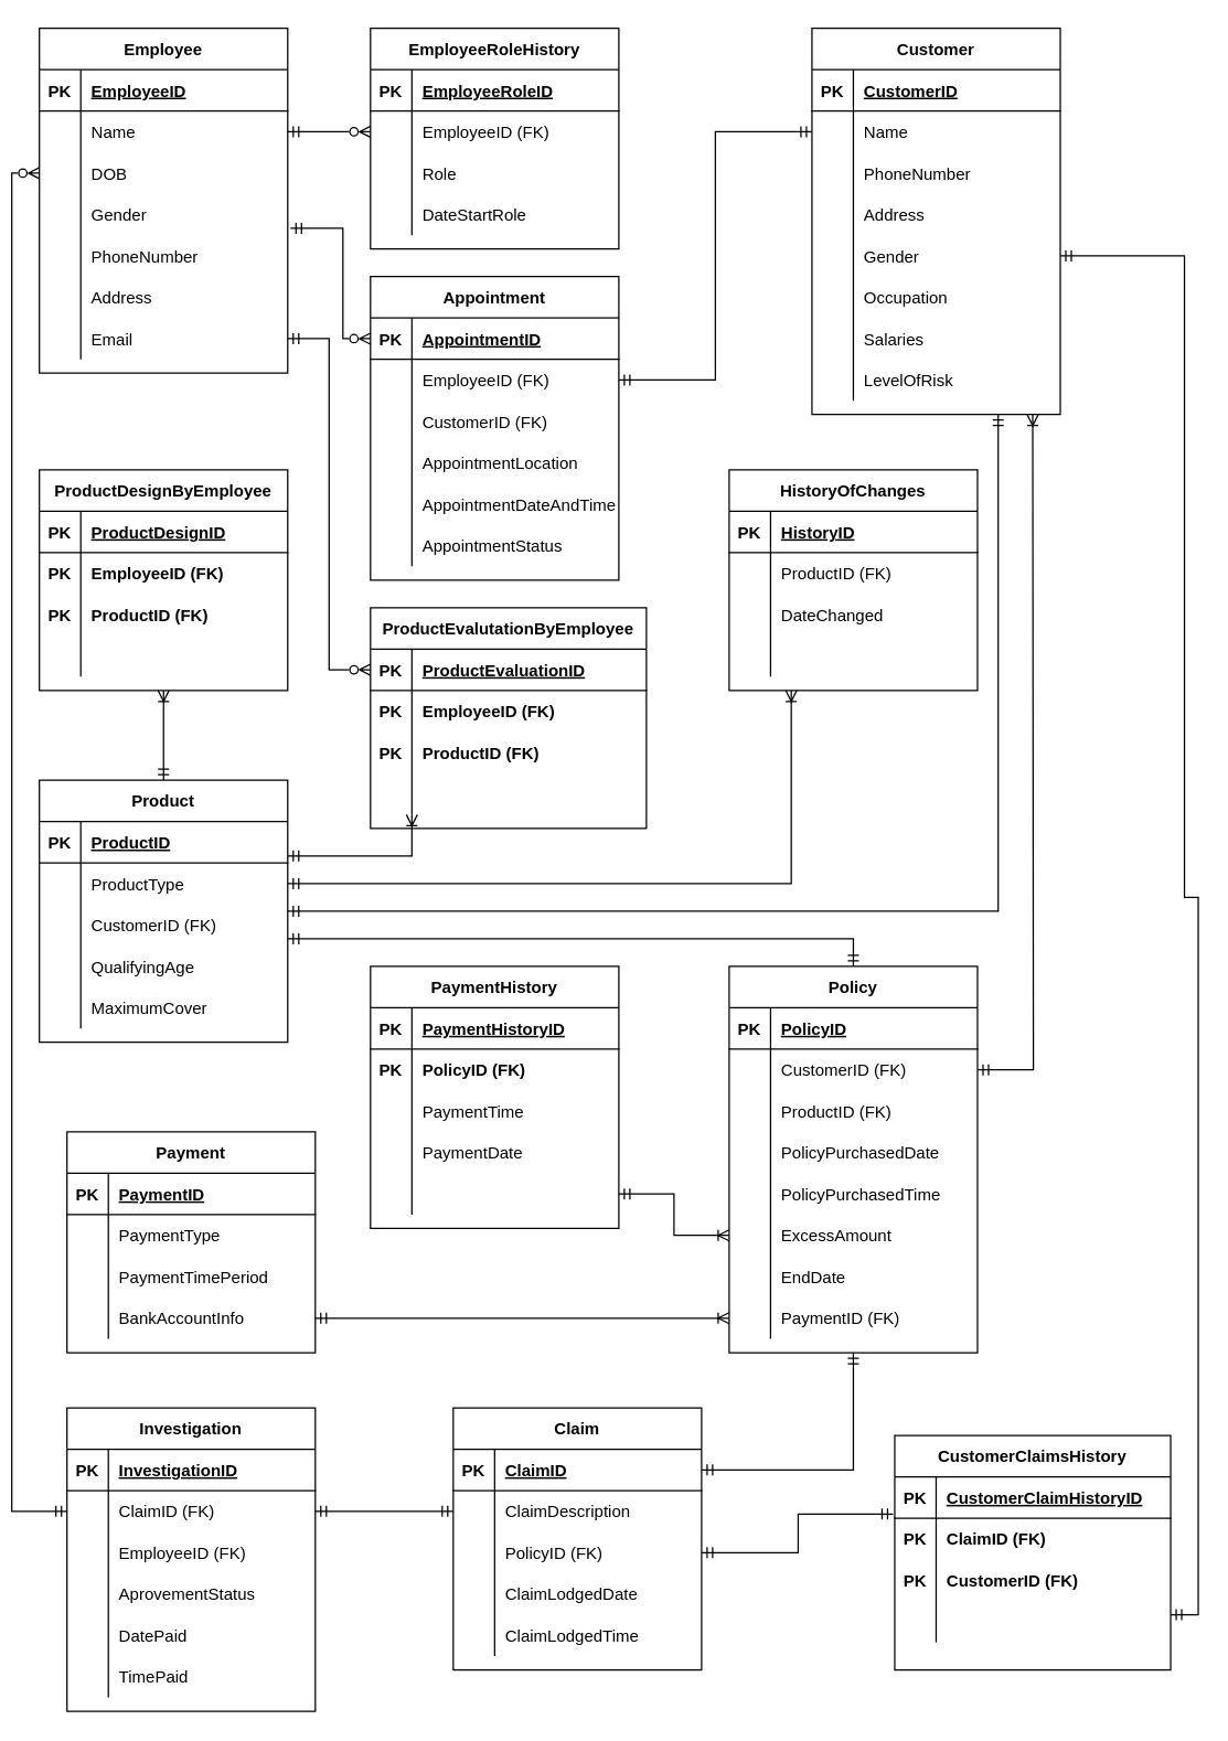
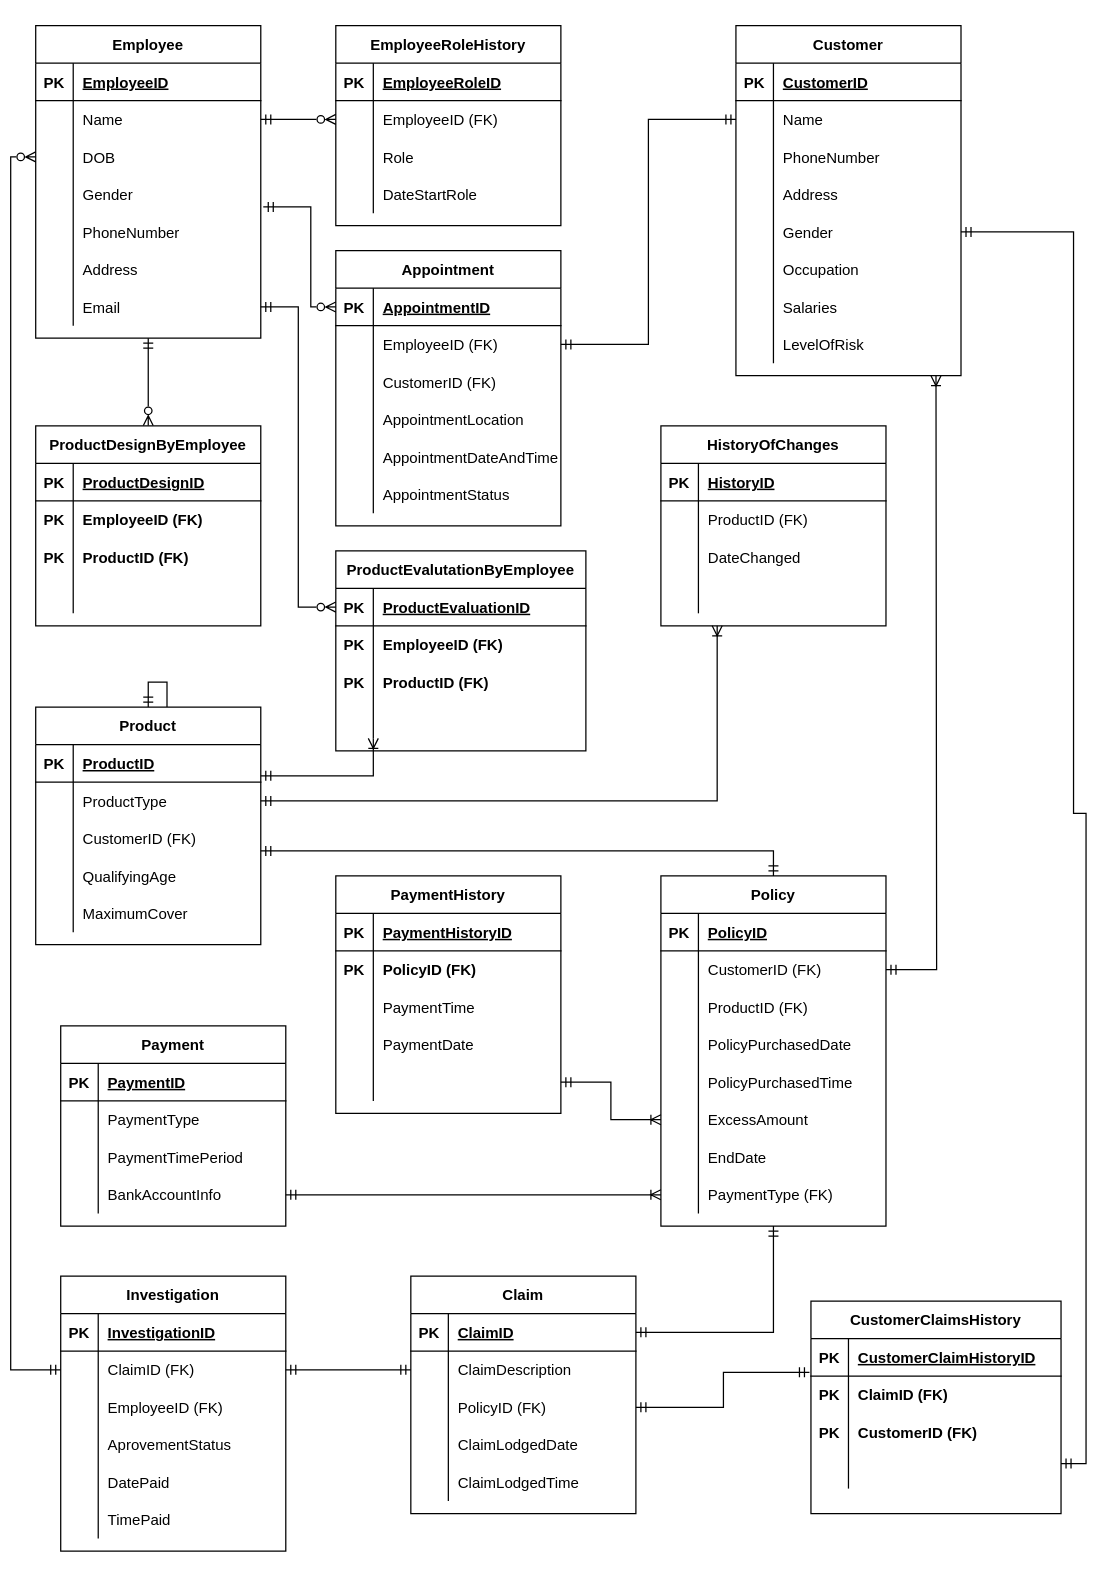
+ <mxCell id="2" style="edgeStyle=orthogonalEdgeStyle;rounded=0;orthogonalLoop=1;jettySize=auto;html=1;entryX=0.5;entryY=0;entryDx=0;entryDy=0;startArrow=ERmandOne;startFill=0;endArrow=ERzeroToMany;endFill=0;" parent="1" source="3" target="88" edge="1"><mxGeometry relative="1" as="geometry" /></mxCell>
- <mxCell id="71" style="edgeStyle=orthogonalEdgeStyle;rounded=0;orthogonalLoop=1;jettySize=auto;html=1;entryX=0.5;entryY=1;entryDx=0;entryDy=0;startArrow=ERmandOne;startFill=0;endArrow=ERoneToMany;endFill=0;" parent="1" source="72" target="88" edge="1"><mxGeometry relative="1" as="geometry" /></mxCell>
+ <mxCell id="71" style="edgeStyle=orthogonalEdgeStyle;rounded=0;orthogonalLoop=1;jettySize=auto;html=1;startArrow=ERmandOne;startFill=0;endArrow=ERoneToMany;endFill=0;" parent="1" source="72" target="75" edge="1"><mxGeometry relative="1" as="geometry" /></mxCell>
- <mxCell id="70" style="edgeStyle=orthogonalEdgeStyle;rounded=0;orthogonalLoop=1;jettySize=auto;html=1;entryX=0.75;entryY=1;entryDx=0;entryDy=0;startArrow=ERmandOne;startFill=0;endArrow=ERmandOne;endFill=0;" parent="1" source="72" target="44" edge="1"><mxGeometry relative="1" as="geometry"><Array as="points"><mxPoint x="715" y="660" /></Array></mxGeometry></mxCell>
- <mxCell id="156" value="PaymentID (FK)" style="shape=partialRectangle;connectable=0;fillColor=none;top=0;left=0;bottom=0;right=0;align=left;spacingLeft=6;overflow=hidden;" parent="154" vertex="1"><mxGeometry x="30" width="150" height="30" as="geometry"><mxRectangle width="150" height="30" as="alternateBounds" /></mxGeometry></mxCell>
+ <mxCell id="156" value="PaymentType (FK)" style="shape=partialRectangle;connectable=0;fillColor=none;top=0;left=0;bottom=0;right=0;align=left;spacingLeft=6;overflow=hidden;" parent="154" vertex="1"><mxGeometry x="30" width="150" height="30" as="geometry"><mxRectangle width="150" height="30" as="alternateBounds" /></mxGeometry></mxCell>
